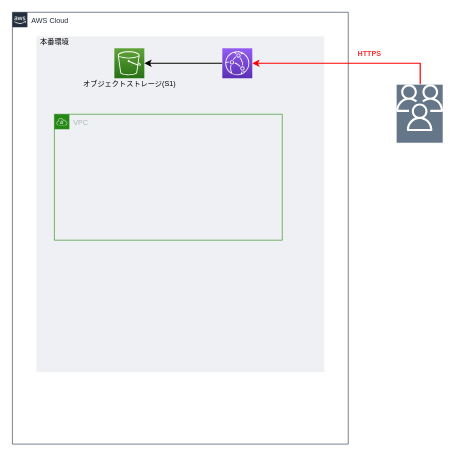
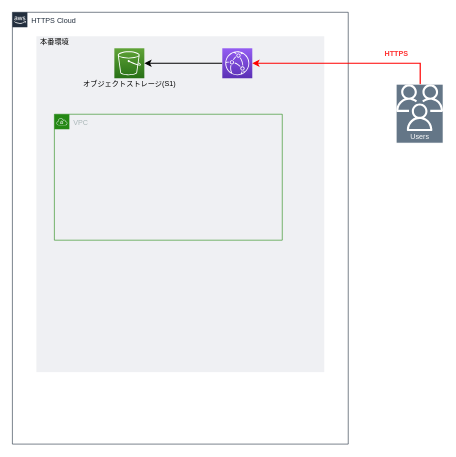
- <mxCell id="2" value="AWS Cloud" style="points=[[0,0],[0.25,0],[0.5,0],[0.75,0],[1,0],[1,0.25],[1,0.5],[1,0.75],[1,1],[0.75,1],[0.5,1],[0.25,1],[0,1],[0,0.75],[0,0.5],[0,0.25]];outlineConnect=0;gradientColor=none;html=1;whiteSpace=wrap;fontSize=12;fontStyle=0;shape=mxgraph.aws4.group;grIcon=mxgraph.aws4.group_aws_cloud_alt;strokeColor=#232F3E;fillColor=none;verticalAlign=top;align=left;spacingLeft=30;fontColor=#232F3E;dashed=0;" vertex="1" parent="1"><mxGeometry width="560" height="720" as="geometry" x="20" y="20" /></mxCell>
+ <mxCell id="2" value="HTTPS Cloud" style="points=[[0,0],[0.25,0],[0.5,0],[0.75,0],[1,0],[1,0.25],[1,0.5],[1,0.75],[1,1],[0.75,1],[0.5,1],[0.25,1],[0,1],[0,0.75],[0,0.5],[0,0.25]];outlineConnect=0;gradientColor=none;html=1;whiteSpace=wrap;fontSize=12;fontStyle=0;shape=mxgraph.aws4.group;grIcon=mxgraph.aws4.group_aws_cloud_alt;strokeColor=#232F3E;fillColor=none;verticalAlign=top;align=left;spacingLeft=30;fontColor=#232F3E;dashed=0;" vertex="1" parent="1"><mxGeometry width="560" height="720" as="geometry" x="20" y="20" /></mxCell>
- <mxCell id="16" value="HTTPS" style="text;html=1;align=center;verticalAlign=middle;resizable=0;points=[];autosize=1;fontColor=#FF3333;fontStyle=1" vertex="1" parent="1"><mxGeometry x="590" y="80" width="50" height="20" as="geometry" /></mxCell>
+ <mxCell id="16" value="HTTPS" style="text;html=1;align=center;verticalAlign=middle;resizable=0;points=[];autosize=1;fontColor=#FF3333;fontStyle=1" vertex="1" parent="1"><mxGeometry x="635" y="80" width="50" height="20" as="geometry" /></mxCell>
+ <mxCell id="14" value="Users" style="text;html=1;resizable=0;autosize=1;align=center;verticalAlign=middle;points=[];fillColor=none;strokeColor=none;rounded=0;fontColor=#FFFFFF;" vertex="1" parent="13"><mxGeometry x="13.997" y="78" width="50" height="20" as="geometry" /></mxCell>
